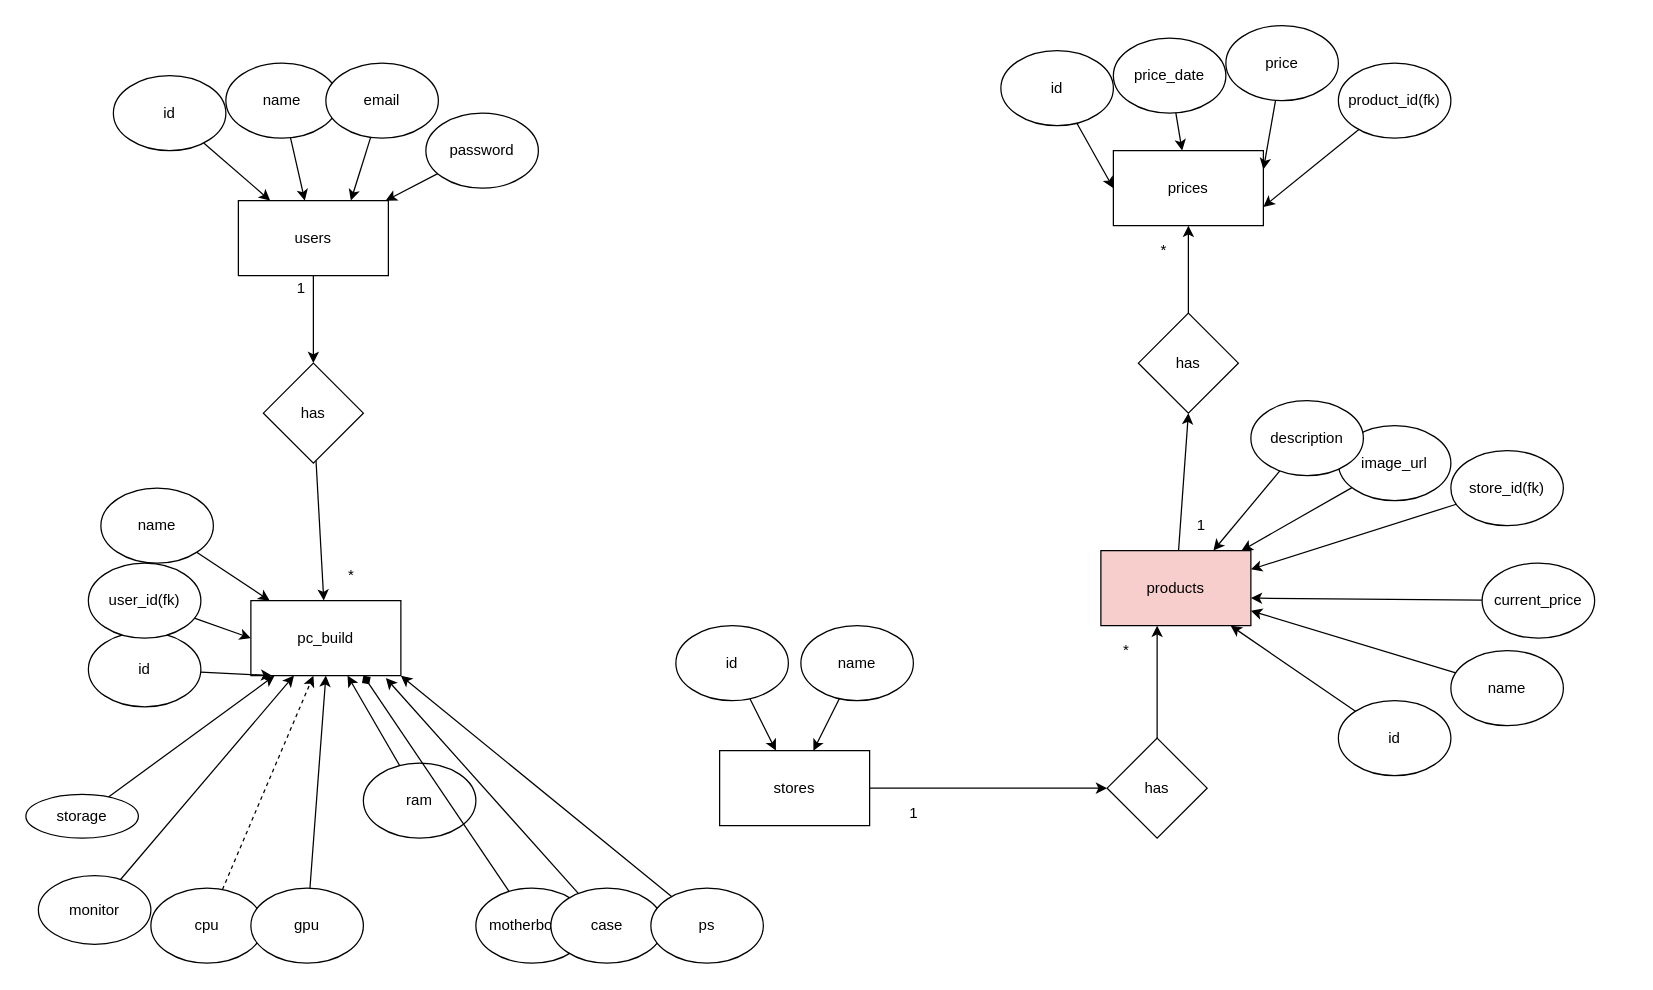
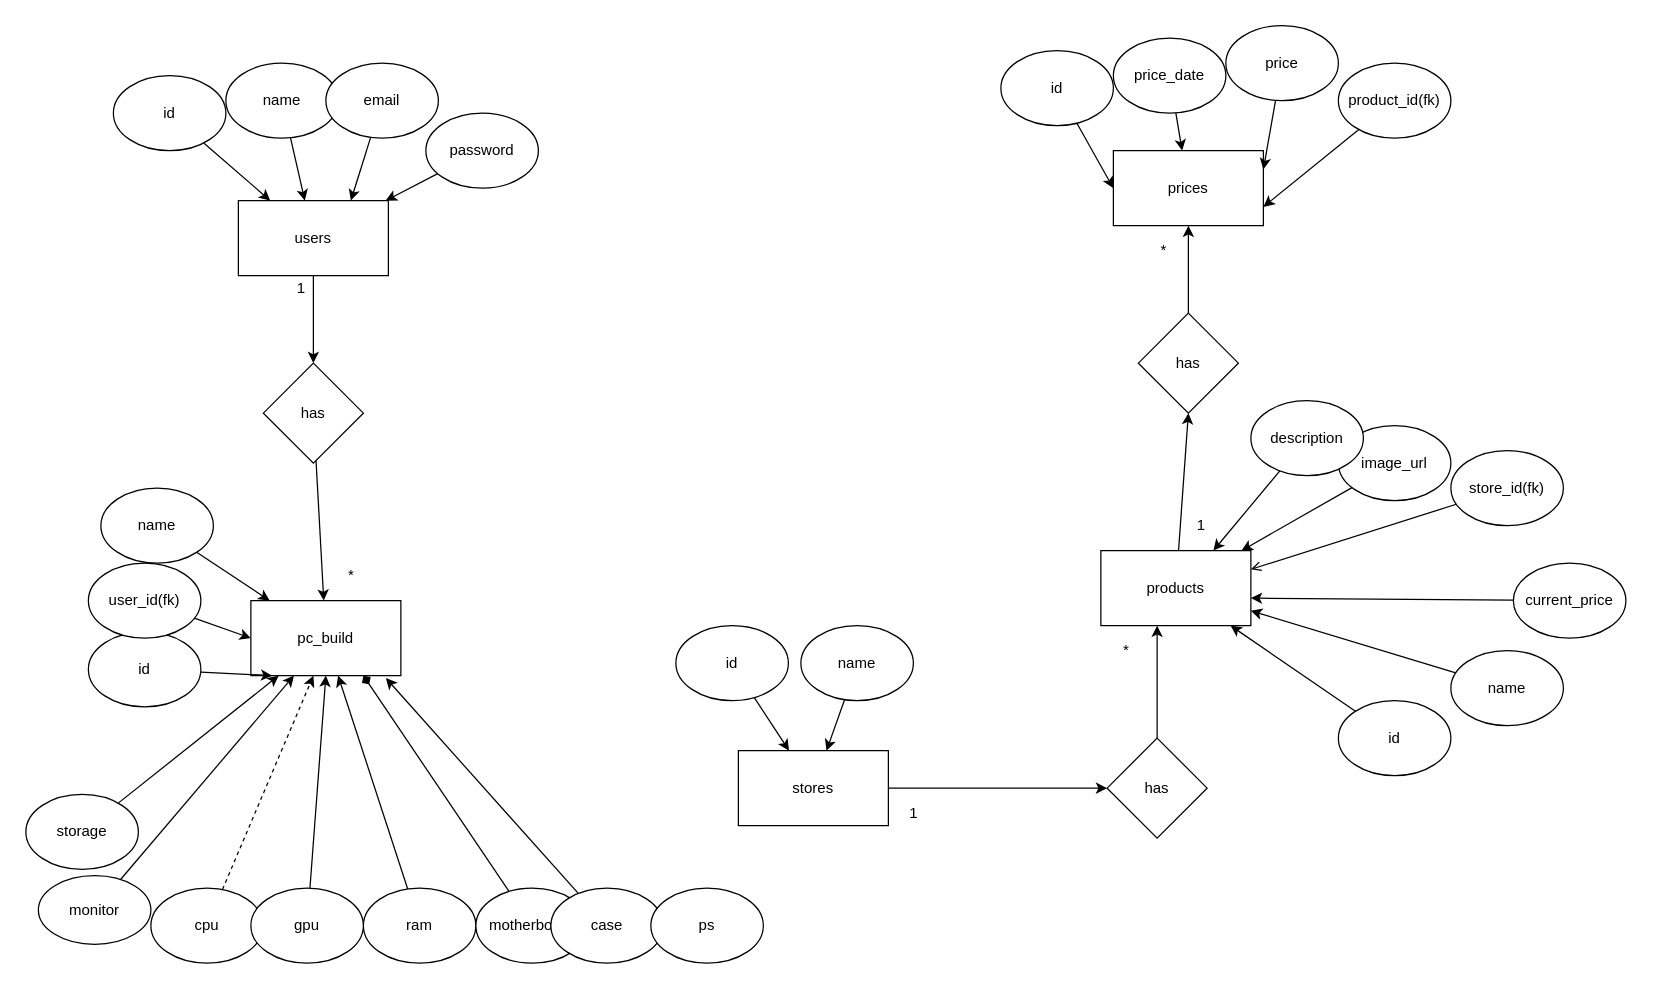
- <mxCell id="26" style="edgeStyle=none;html=1;entryX=1;entryY=0.25;entryDx=0;entryDy=0;" edge="1" parent="1" source="27" target="5"><mxGeometry relative="1" as="geometry" /></mxCell>
+ <mxCell id="26" style="edgeStyle=none;html=1;entryX=1;entryY=0.25;entryDx=0;entryDy=0;endArrow=open;" edge="1" parent="1" source="27" target="5"><mxGeometry relative="1" as="geometry" /></mxCell>
- <mxCell id="5" value="products" style="rounded=0;whiteSpace=wrap;html=1;fillColor=#f8cecc;" vertex="1" parent="1"><mxGeometry x="880" y="440" width="120" height="60" as="geometry" /></mxCell>
+ <mxCell id="5" value="products" style="rounded=0;whiteSpace=wrap;html=1;" vertex="1" parent="1"><mxGeometry x="880" y="440" width="120" height="60" as="geometry" /></mxCell>
- <mxCell id="29" value="current_price" style="ellipse;whiteSpace=wrap;html=1;" vertex="1" parent="1"><mxGeometry x="1185" y="450" width="90" height="60" as="geometry" /></mxCell>
+ <mxCell id="29" value="current_price" style="ellipse;whiteSpace=wrap;html=1;" vertex="1" parent="1"><mxGeometry x="1210" y="450" width="90" height="60" as="geometry" /></mxCell>
- <mxCell id="21" value="stores&lt;br&gt;" style="rounded=0;whiteSpace=wrap;html=1;" vertex="1" parent="1"><mxGeometry x="575" y="600" width="120" height="60" as="geometry" /></mxCell>
+ <mxCell id="21" value="stores&lt;br&gt;" style="rounded=0;whiteSpace=wrap;html=1;" vertex="1" parent="1"><mxGeometry x="590" y="600" width="120" height="60" as="geometry" /></mxCell>
- <mxCell id="66" style="edgeStyle=none;html=1;entryX=1;entryY=1;entryDx=0;entryDy=0;" edge="1" parent="1" source="67" target="49"><mxGeometry relative="1" as="geometry" /></mxCell>
- <mxCell id="57" value="ram" style="ellipse;whiteSpace=wrap;html=1;" vertex="1" parent="1"><mxGeometry x="290" y="610" width="90" height="60" as="geometry" /></mxCell>
+ <mxCell id="57" value="ram" style="ellipse;whiteSpace=wrap;html=1;" vertex="1" parent="1"><mxGeometry x="290" y="710" width="90" height="60" as="geometry" /></mxCell>
- <mxCell id="69" value="storage" style="ellipse;whiteSpace=wrap;html=1;" vertex="1" parent="1"><mxGeometry x="20" y="635" width="90" height="35" as="geometry" /></mxCell>
+ <mxCell id="69" value="storage" style="ellipse;whiteSpace=wrap;html=1;" vertex="1" parent="1"><mxGeometry x="20" y="635" width="90" height="60" as="geometry" /></mxCell>
